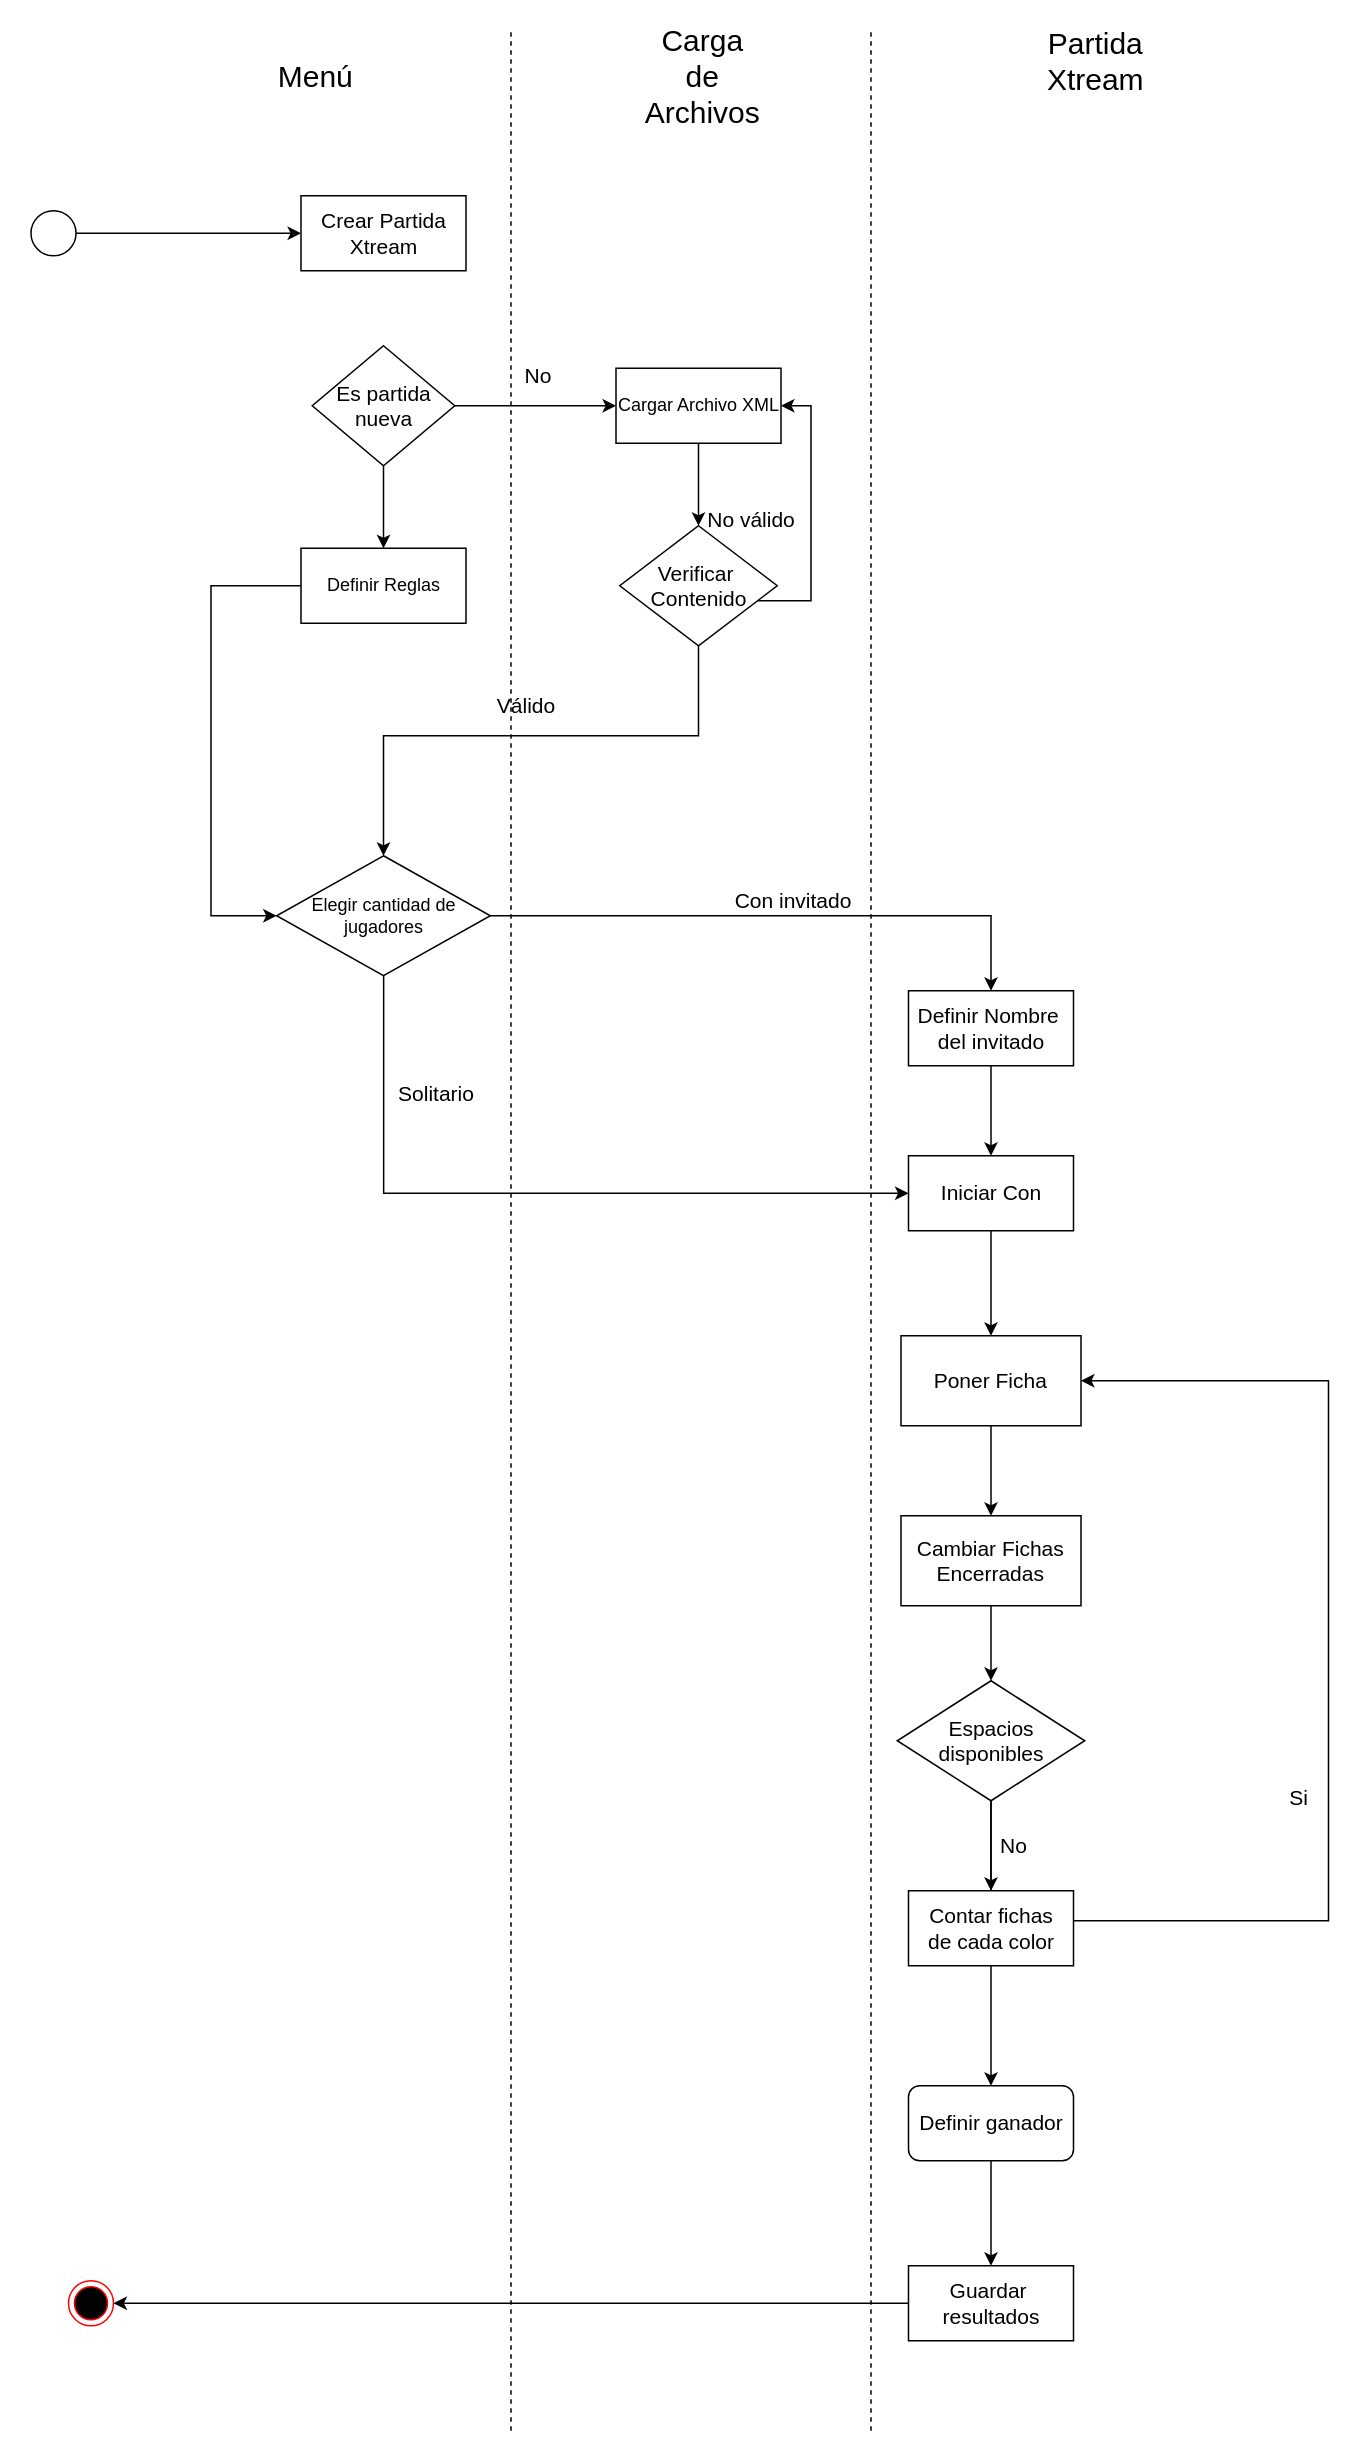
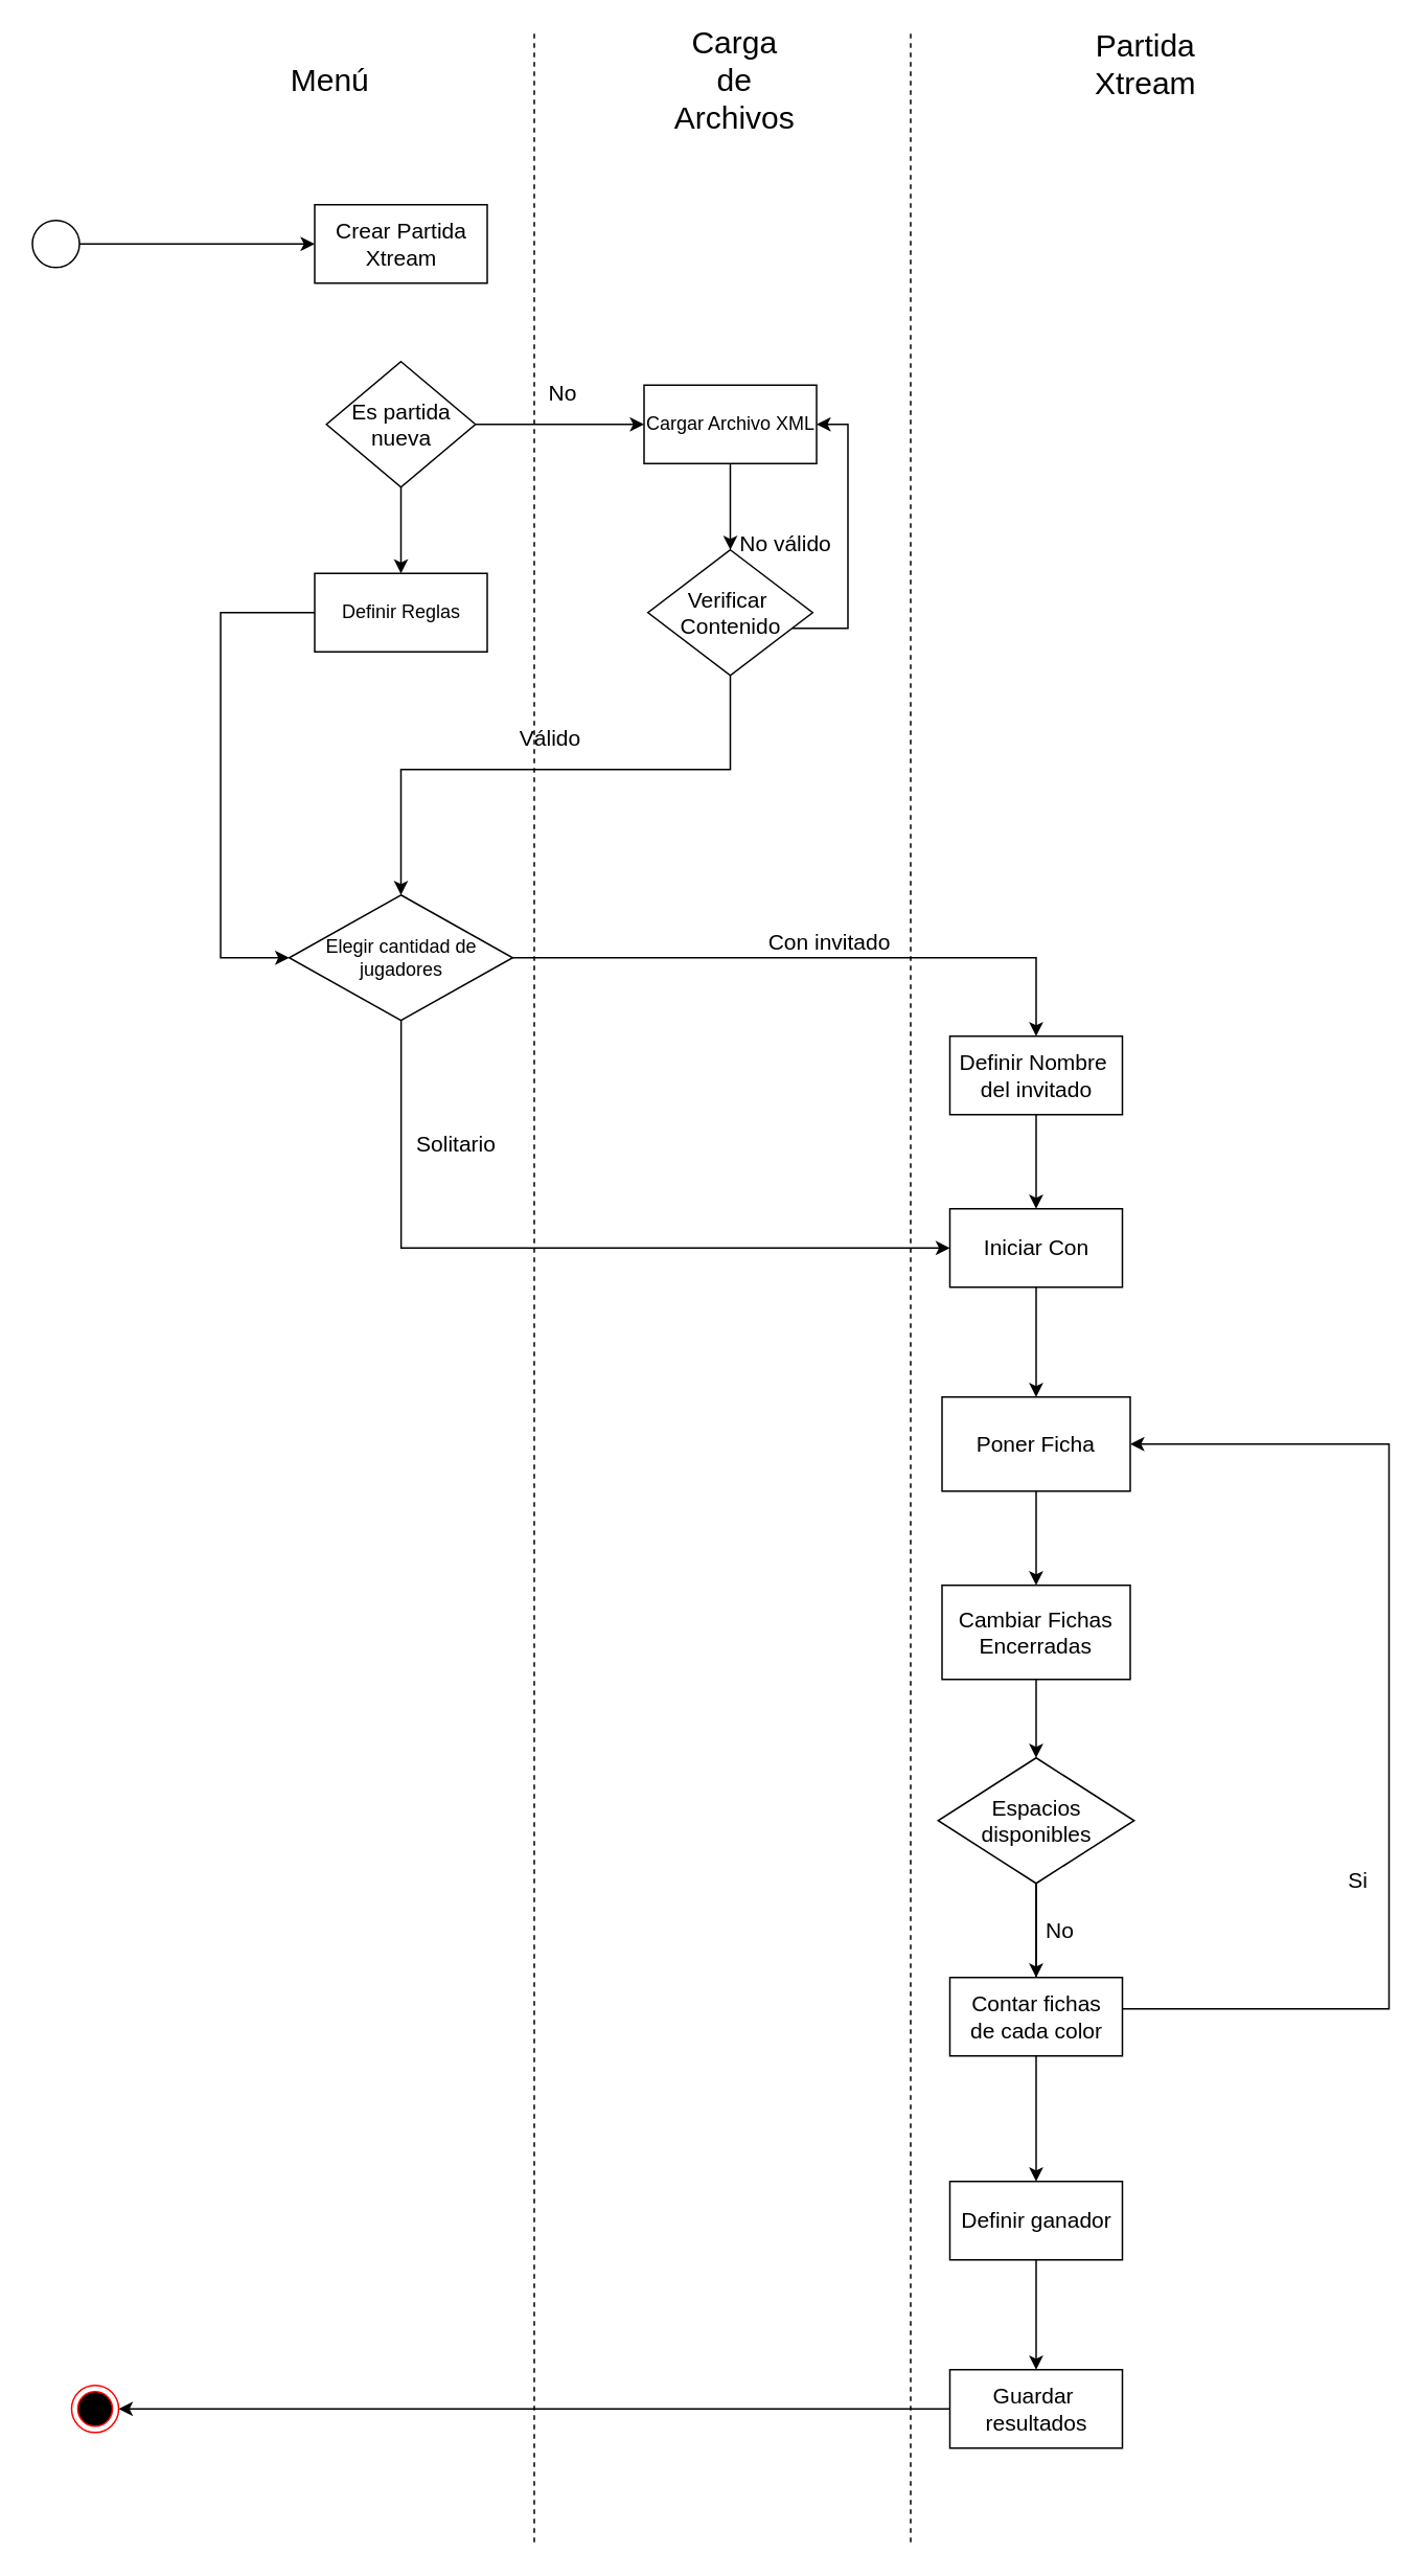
- <mxCell id="31" value="Definir ganador" style="html=1;fontSize=14;rounded=1;" vertex="1" parent="1"><mxGeometry x="605" y="1390" width="110" height="50" as="geometry" /></mxCell>
+ <mxCell id="31" value="Definir ganador" style="html=1;fontSize=14;" vertex="1" parent="1"><mxGeometry x="605" y="1390" width="110" height="50" as="geometry" /></mxCell>
